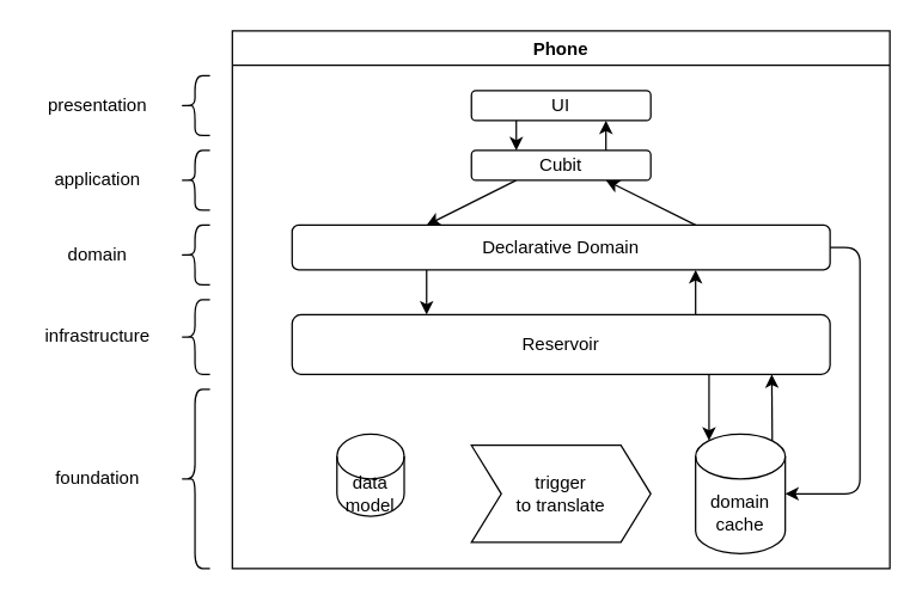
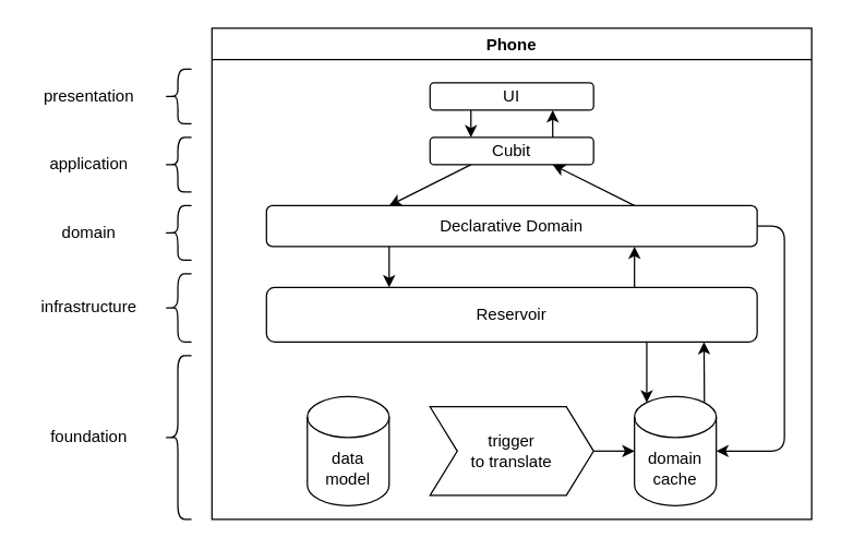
- <mxCell id="3" value="data&lt;br&gt;model" style="shape=cylinder3;whiteSpace=wrap;html=1;boundedLbl=1;backgroundOutline=1;size=15;" vertex="1" parent="2"><mxGeometry x="70" y="270" width="45" height="55" as="geometry" /></mxCell>
+ <mxCell id="3" value="data&lt;br&gt;model" style="shape=cylinder3;whiteSpace=wrap;html=1;boundedLbl=1;backgroundOutline=1;size=15;" vertex="1" parent="2"><mxGeometry x="70" y="270" width="60" height="80" as="geometry" /></mxCell>
+ <mxCell id="13" style="edgeStyle=elbowEdgeStyle;html=1;startArrow=none;startFill=0;" edge="1" parent="2" source="14" target="12"><mxGeometry relative="1" as="geometry" /></mxCell>
